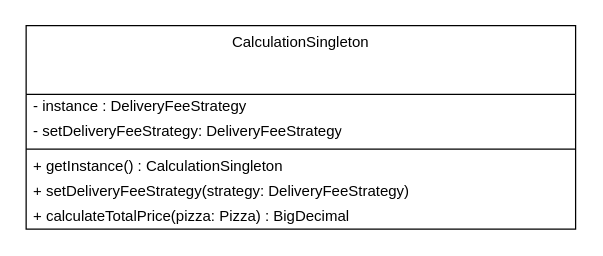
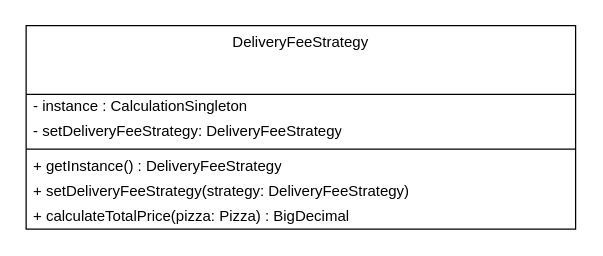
- <mxCell id="2" value="CalculationSingleton" style="swimlane;fontStyle=0;align=center;verticalAlign=top;childLayout=stackLayout;horizontal=1;startSize=55;horizontalStack=0;resizeParent=1;resizeParentMax=0;resizeLast=0;collapsible=0;marginBottom=0;html=1;whiteSpace=wrap;" vertex="1" parent="1"><mxGeometry x="20" y="20" width="440" height="163" as="geometry" /></mxCell>
+ <mxCell id="2" value="DeliveryFeeStrategy" style="swimlane;fontStyle=0;align=center;verticalAlign=top;childLayout=stackLayout;horizontal=1;startSize=55;horizontalStack=0;resizeParent=1;resizeParentMax=0;resizeLast=0;collapsible=0;marginBottom=0;html=1;whiteSpace=wrap;" vertex="1" parent="1"><mxGeometry x="20" y="20" width="440" height="163" as="geometry" /></mxCell>
- <mxCell id="3" value="- instance : DeliveryFeeStrategy" style="text;html=1;strokeColor=none;fillColor=none;align=left;verticalAlign=middle;spacingLeft=4;spacingRight=4;overflow=hidden;rotatable=0;points=[[0,0.5],[1,0.5]];portConstraint=eastwest;whiteSpace=wrap;" vertex="1" parent="2"><mxGeometry y="55" width="440" height="20" as="geometry" /></mxCell>
+ <mxCell id="3" value="- instance : CalculationSingleton" style="text;html=1;strokeColor=none;fillColor=none;align=left;verticalAlign=middle;spacingLeft=4;spacingRight=4;overflow=hidden;rotatable=0;points=[[0,0.5],[1,0.5]];portConstraint=eastwest;whiteSpace=wrap;" vertex="1" parent="2"><mxGeometry y="55" width="440" height="20" as="geometry" /></mxCell>
- <mxCell id="6" value="+ getInstance() : CalculationSingleton" style="text;html=1;strokeColor=none;fillColor=none;align=left;verticalAlign=middle;spacingLeft=4;spacingRight=4;overflow=hidden;rotatable=0;points=[[0,0.5],[1,0.5]];portConstraint=eastwest;whiteSpace=wrap;" vertex="1" parent="2"><mxGeometry y="103" width="440" height="20" as="geometry" /></mxCell>
+ <mxCell id="6" value="+ getInstance() : DeliveryFeeStrategy" style="text;html=1;strokeColor=none;fillColor=none;align=left;verticalAlign=middle;spacingLeft=4;spacingRight=4;overflow=hidden;rotatable=0;points=[[0,0.5],[1,0.5]];portConstraint=eastwest;whiteSpace=wrap;" vertex="1" parent="2"><mxGeometry y="103" width="440" height="20" as="geometry" /></mxCell>
